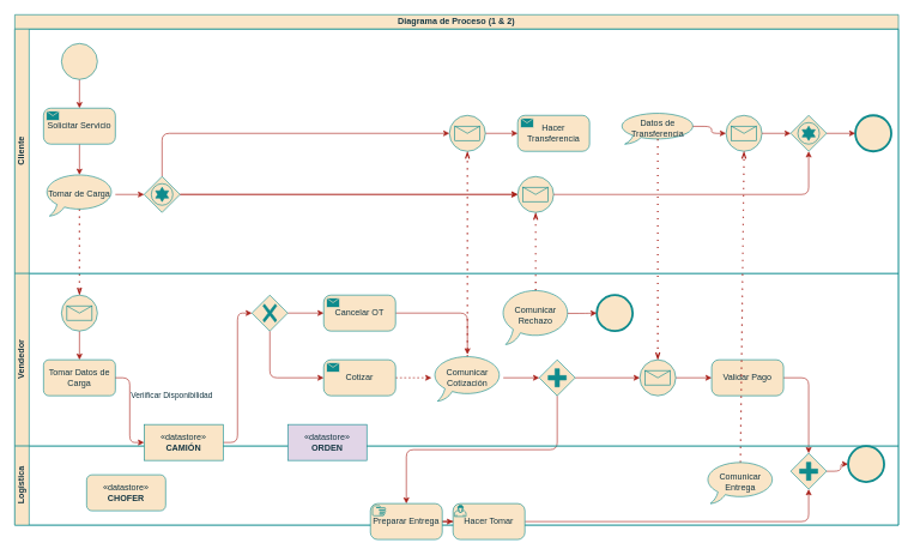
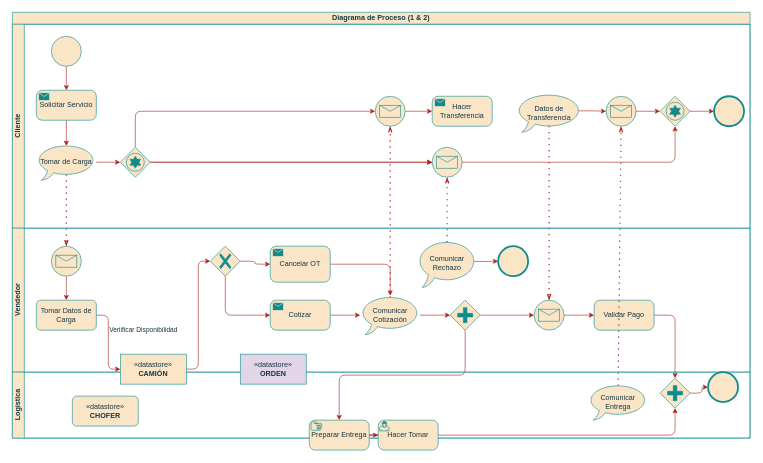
- <mxCell id="26" value="Datos de Transferencia" style="whiteSpace=wrap;html=1;shape=mxgraph.basic.oval_callout;labelBackgroundColor=none;fillColor=#FAE5C7;strokeColor=#0F8B8D;fontColor=#143642;" vertex="1" parent="9"><mxGeometry x="840" y="115" width="110" height="45" as="geometry" /></mxCell>
+ <mxCell id="26" value="Datos de Transferencia" style="whiteSpace=wrap;html=1;shape=mxgraph.basic.oval_callout;labelBackgroundColor=none;fillColor=#FAE5C7;strokeColor=#0F8B8D;fontColor=#143642;" vertex="1" parent="9"><mxGeometry x="840" y="115" width="110" height="65" as="geometry" /></mxCell>
- <mxCell id="41" value="Cancelar OT" style="points=[[0.25,0,0],[0.5,0,0],[0.75,0,0],[1,0.25,0],[1,0.5,0],[1,0.75,0],[0.75,1,0],[0.5,1,0],[0.25,1,0],[0,0.75,0],[0,0.5,0],[0,0.25,0]];shape=mxgraph.bpmn.task;whiteSpace=wrap;rectStyle=rounded;size=10;html=1;container=1;expand=0;collapsible=0;taskMarker=send;strokeColor=#0F8B8D;fontColor=#143642;fillColor=#FAE5C7;labelBackgroundColor=none;" parent="34" vertex="1"><mxGeometry x="430" y="30" width="100" height="50" as="geometry" /></mxCell>
+ <mxCell id="41" value="Cancelar OT" style="points=[[0.25,0,0],[0.5,0,0],[0.75,0,0],[1,0.25,0],[1,0.5,0],[1,0.75,0],[0.75,1,0],[0.5,1,0],[0.25,1,0],[0,0.75,0],[0,0.5,0],[0,0.25,0]];shape=mxgraph.bpmn.task;whiteSpace=wrap;rectStyle=rounded;size=10;html=1;container=1;expand=0;collapsible=0;taskMarker=send;strokeColor=#0F8B8D;fontColor=#143642;fillColor=#FAE5C7;labelBackgroundColor=none;" parent="34" vertex="1"><mxGeometry x="430" y="30" width="100" height="60" as="geometry" /></mxCell>
- <mxCell id="42" style="edgeStyle=orthogonalEdgeStyle;rounded=1;orthogonalLoop=1;jettySize=auto;html=1;strokeColor=#A8201A;fontColor=default;fillColor=#FAE5C7;labelBackgroundColor=none;dashed=1;" parent="34" source="43" target="54" edge="1"><mxGeometry relative="1" as="geometry" /></mxCell>
+ <mxCell id="42" style="edgeStyle=orthogonalEdgeStyle;rounded=1;orthogonalLoop=1;jettySize=auto;html=1;strokeColor=#A8201A;fontColor=default;fillColor=#FAE5C7;labelBackgroundColor=none;" parent="34" source="43" target="54" edge="1"><mxGeometry relative="1" as="geometry" /></mxCell>
